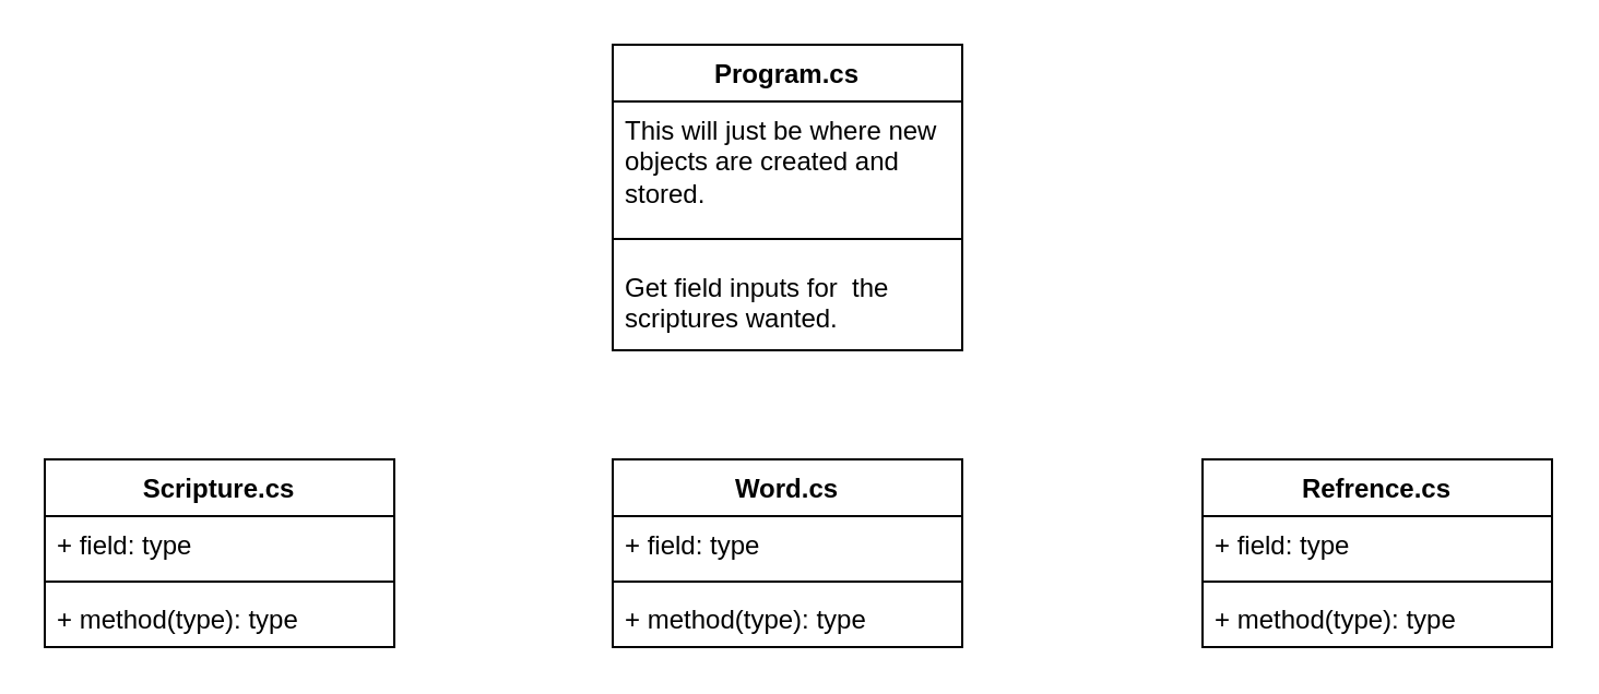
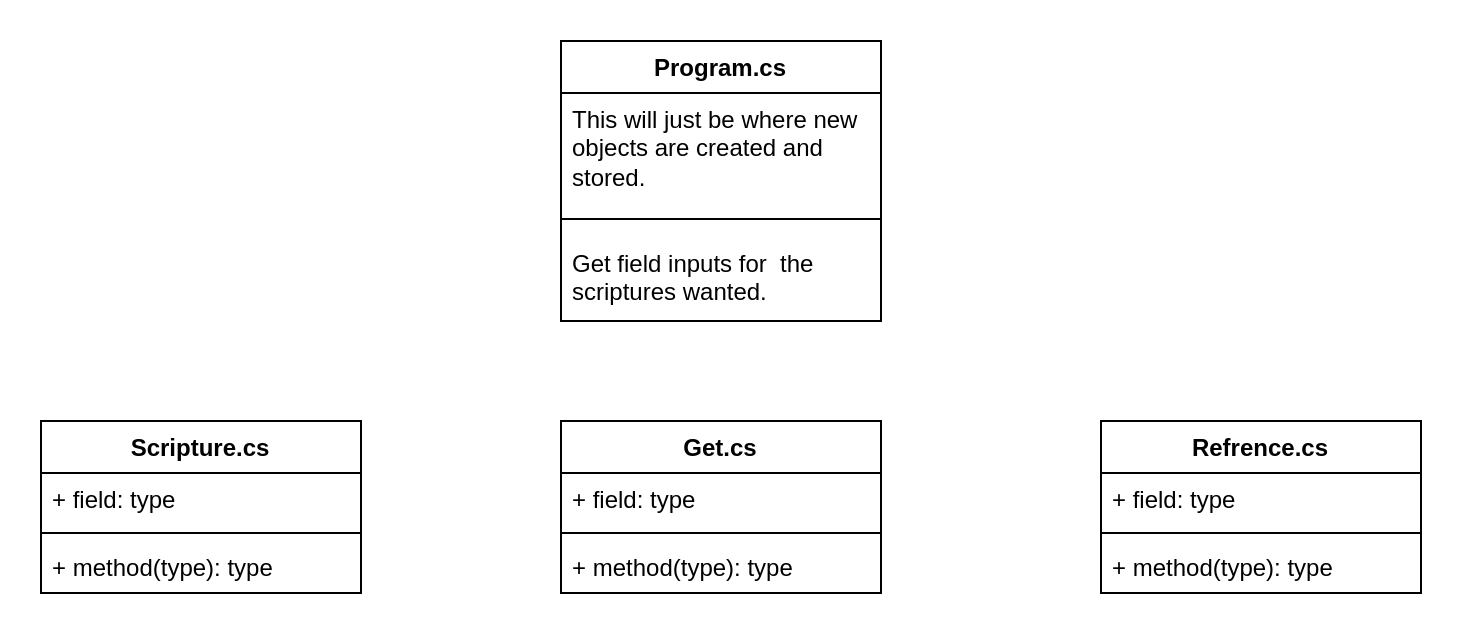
- <mxCell id="2" value="Word.cs" style="swimlane;fontStyle=1;align=center;verticalAlign=top;childLayout=stackLayout;horizontal=1;startSize=26;horizontalStack=0;resizeParent=1;resizeParentMax=0;resizeLast=0;collapsible=1;marginBottom=0;whiteSpace=wrap;html=1;" vertex="1" parent="1"><mxGeometry x="280" y="210" width="160" height="86" as="geometry" /></mxCell>
+ <mxCell id="2" value="Get.cs" style="swimlane;fontStyle=1;align=center;verticalAlign=top;childLayout=stackLayout;horizontal=1;startSize=26;horizontalStack=0;resizeParent=1;resizeParentMax=0;resizeLast=0;collapsible=1;marginBottom=0;whiteSpace=wrap;html=1;" vertex="1" parent="1"><mxGeometry x="280" y="210" width="160" height="86" as="geometry" /></mxCell>
